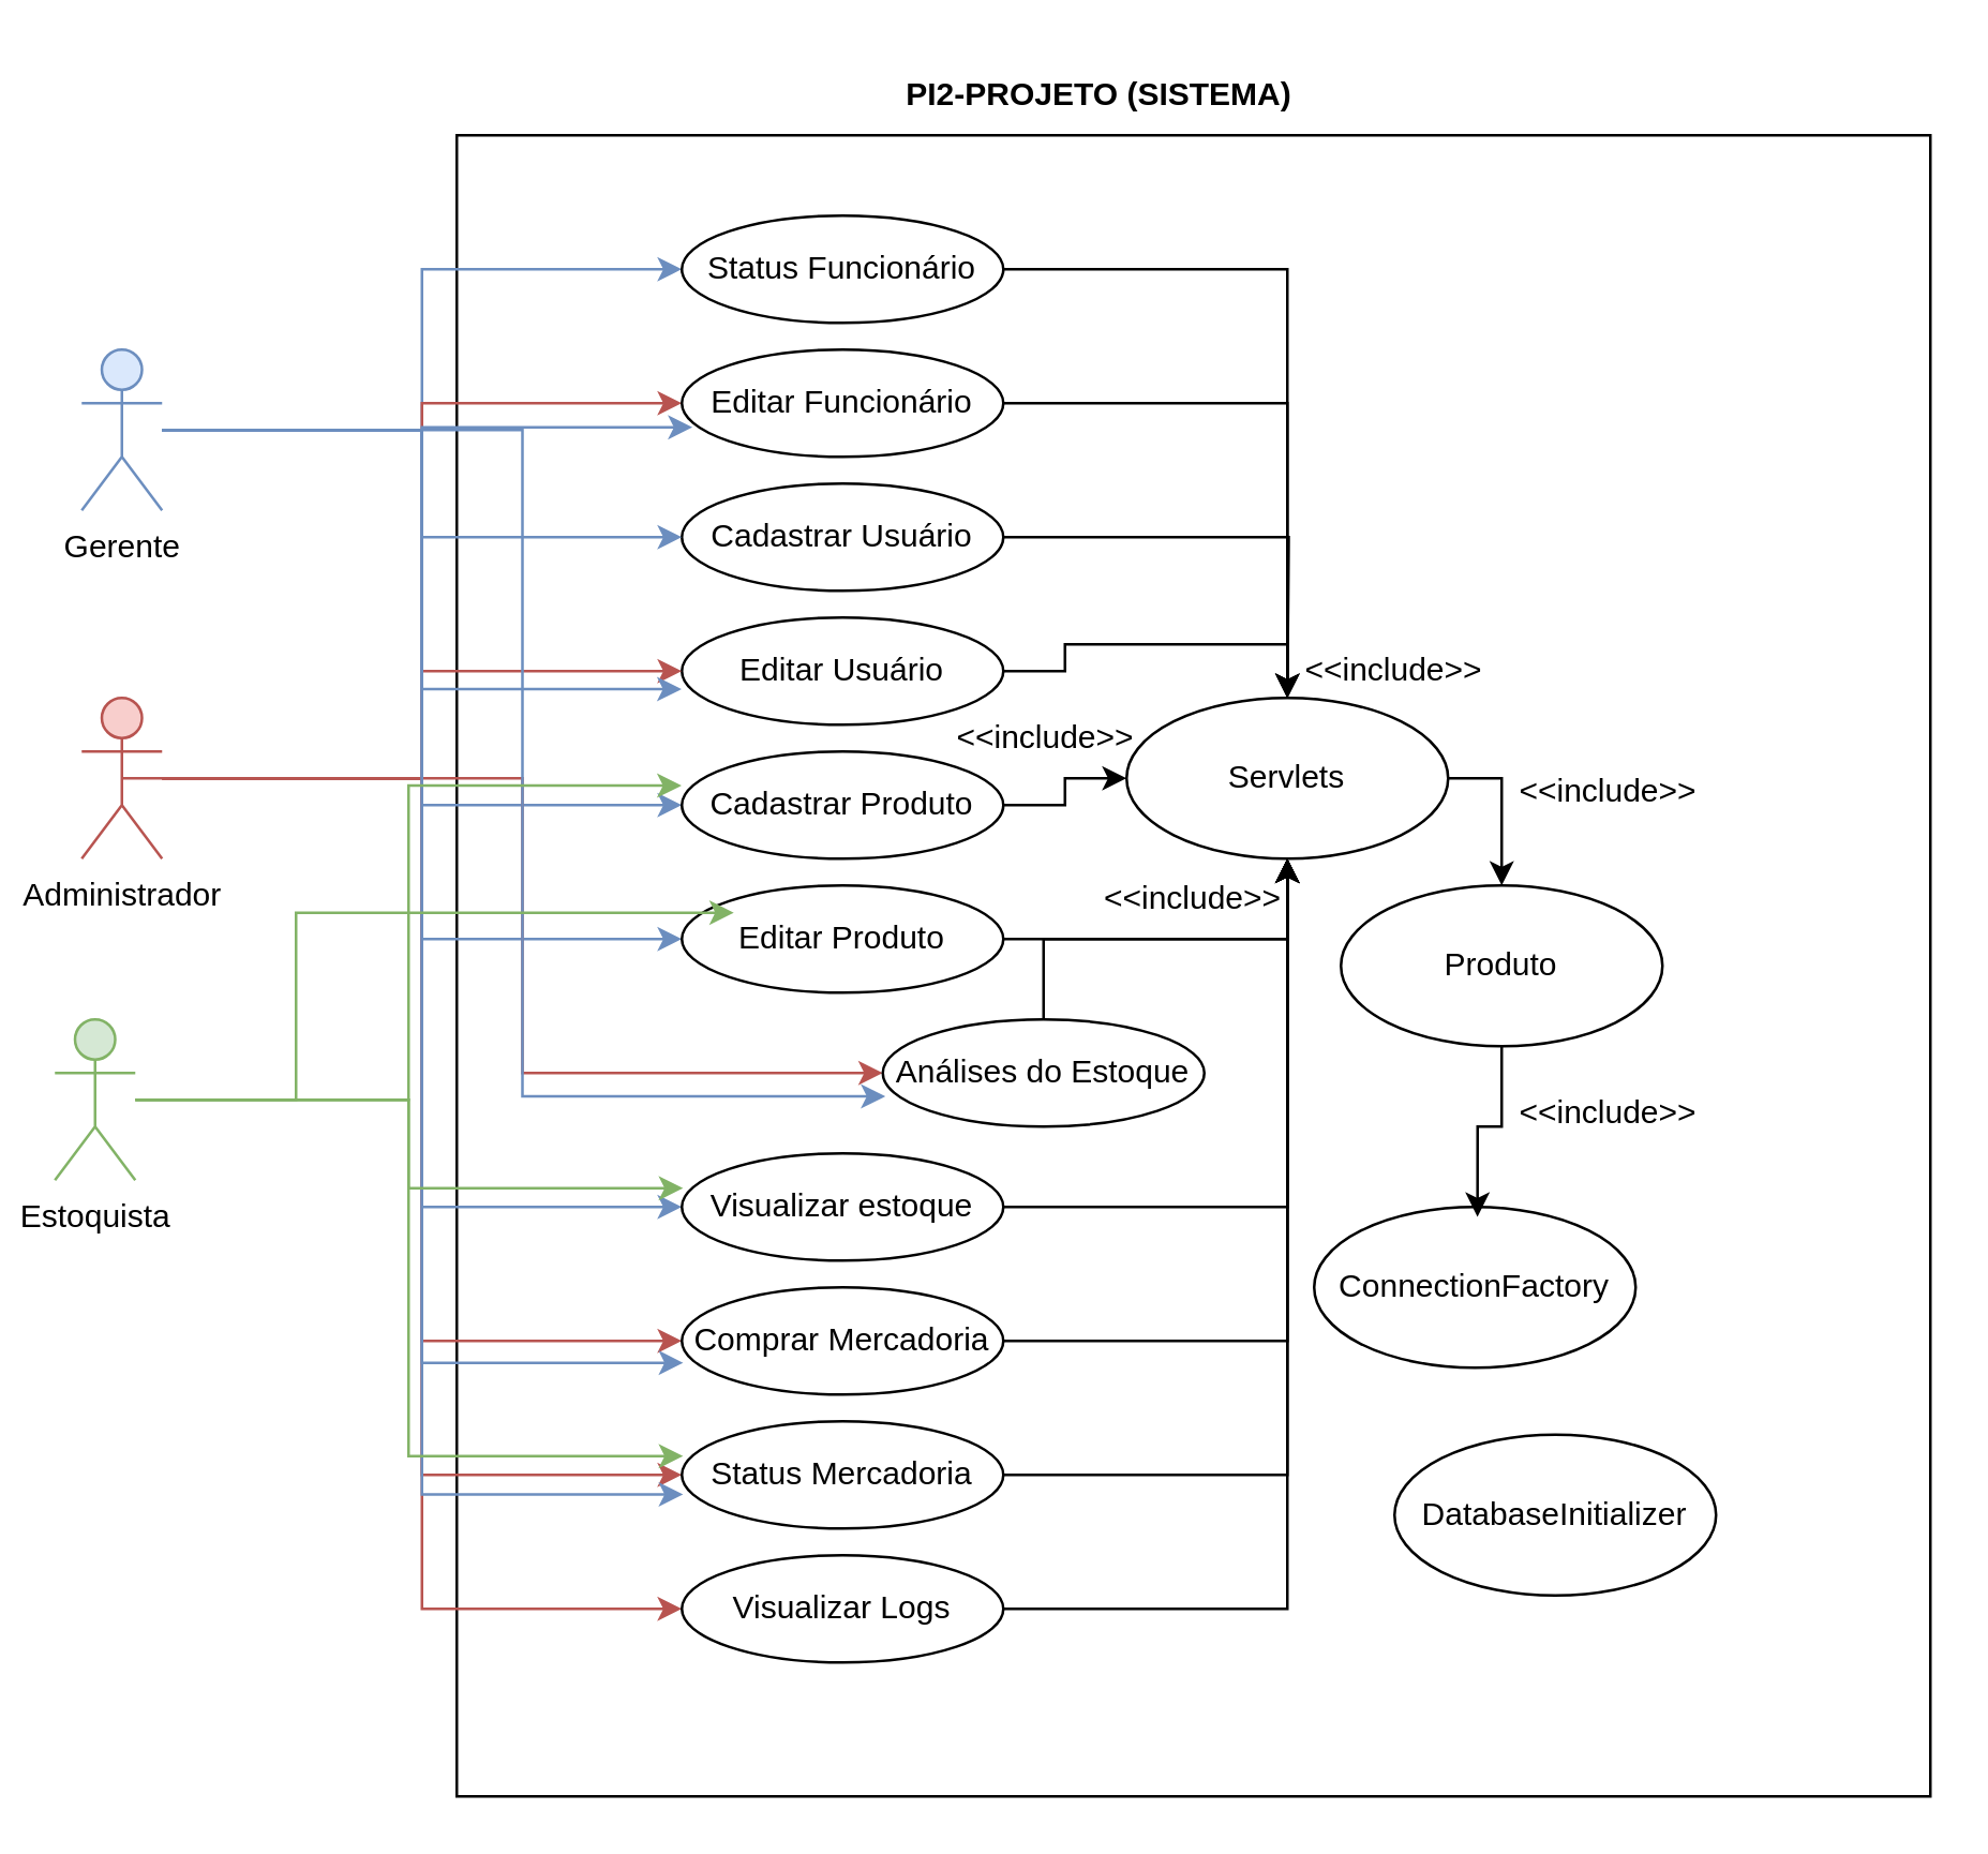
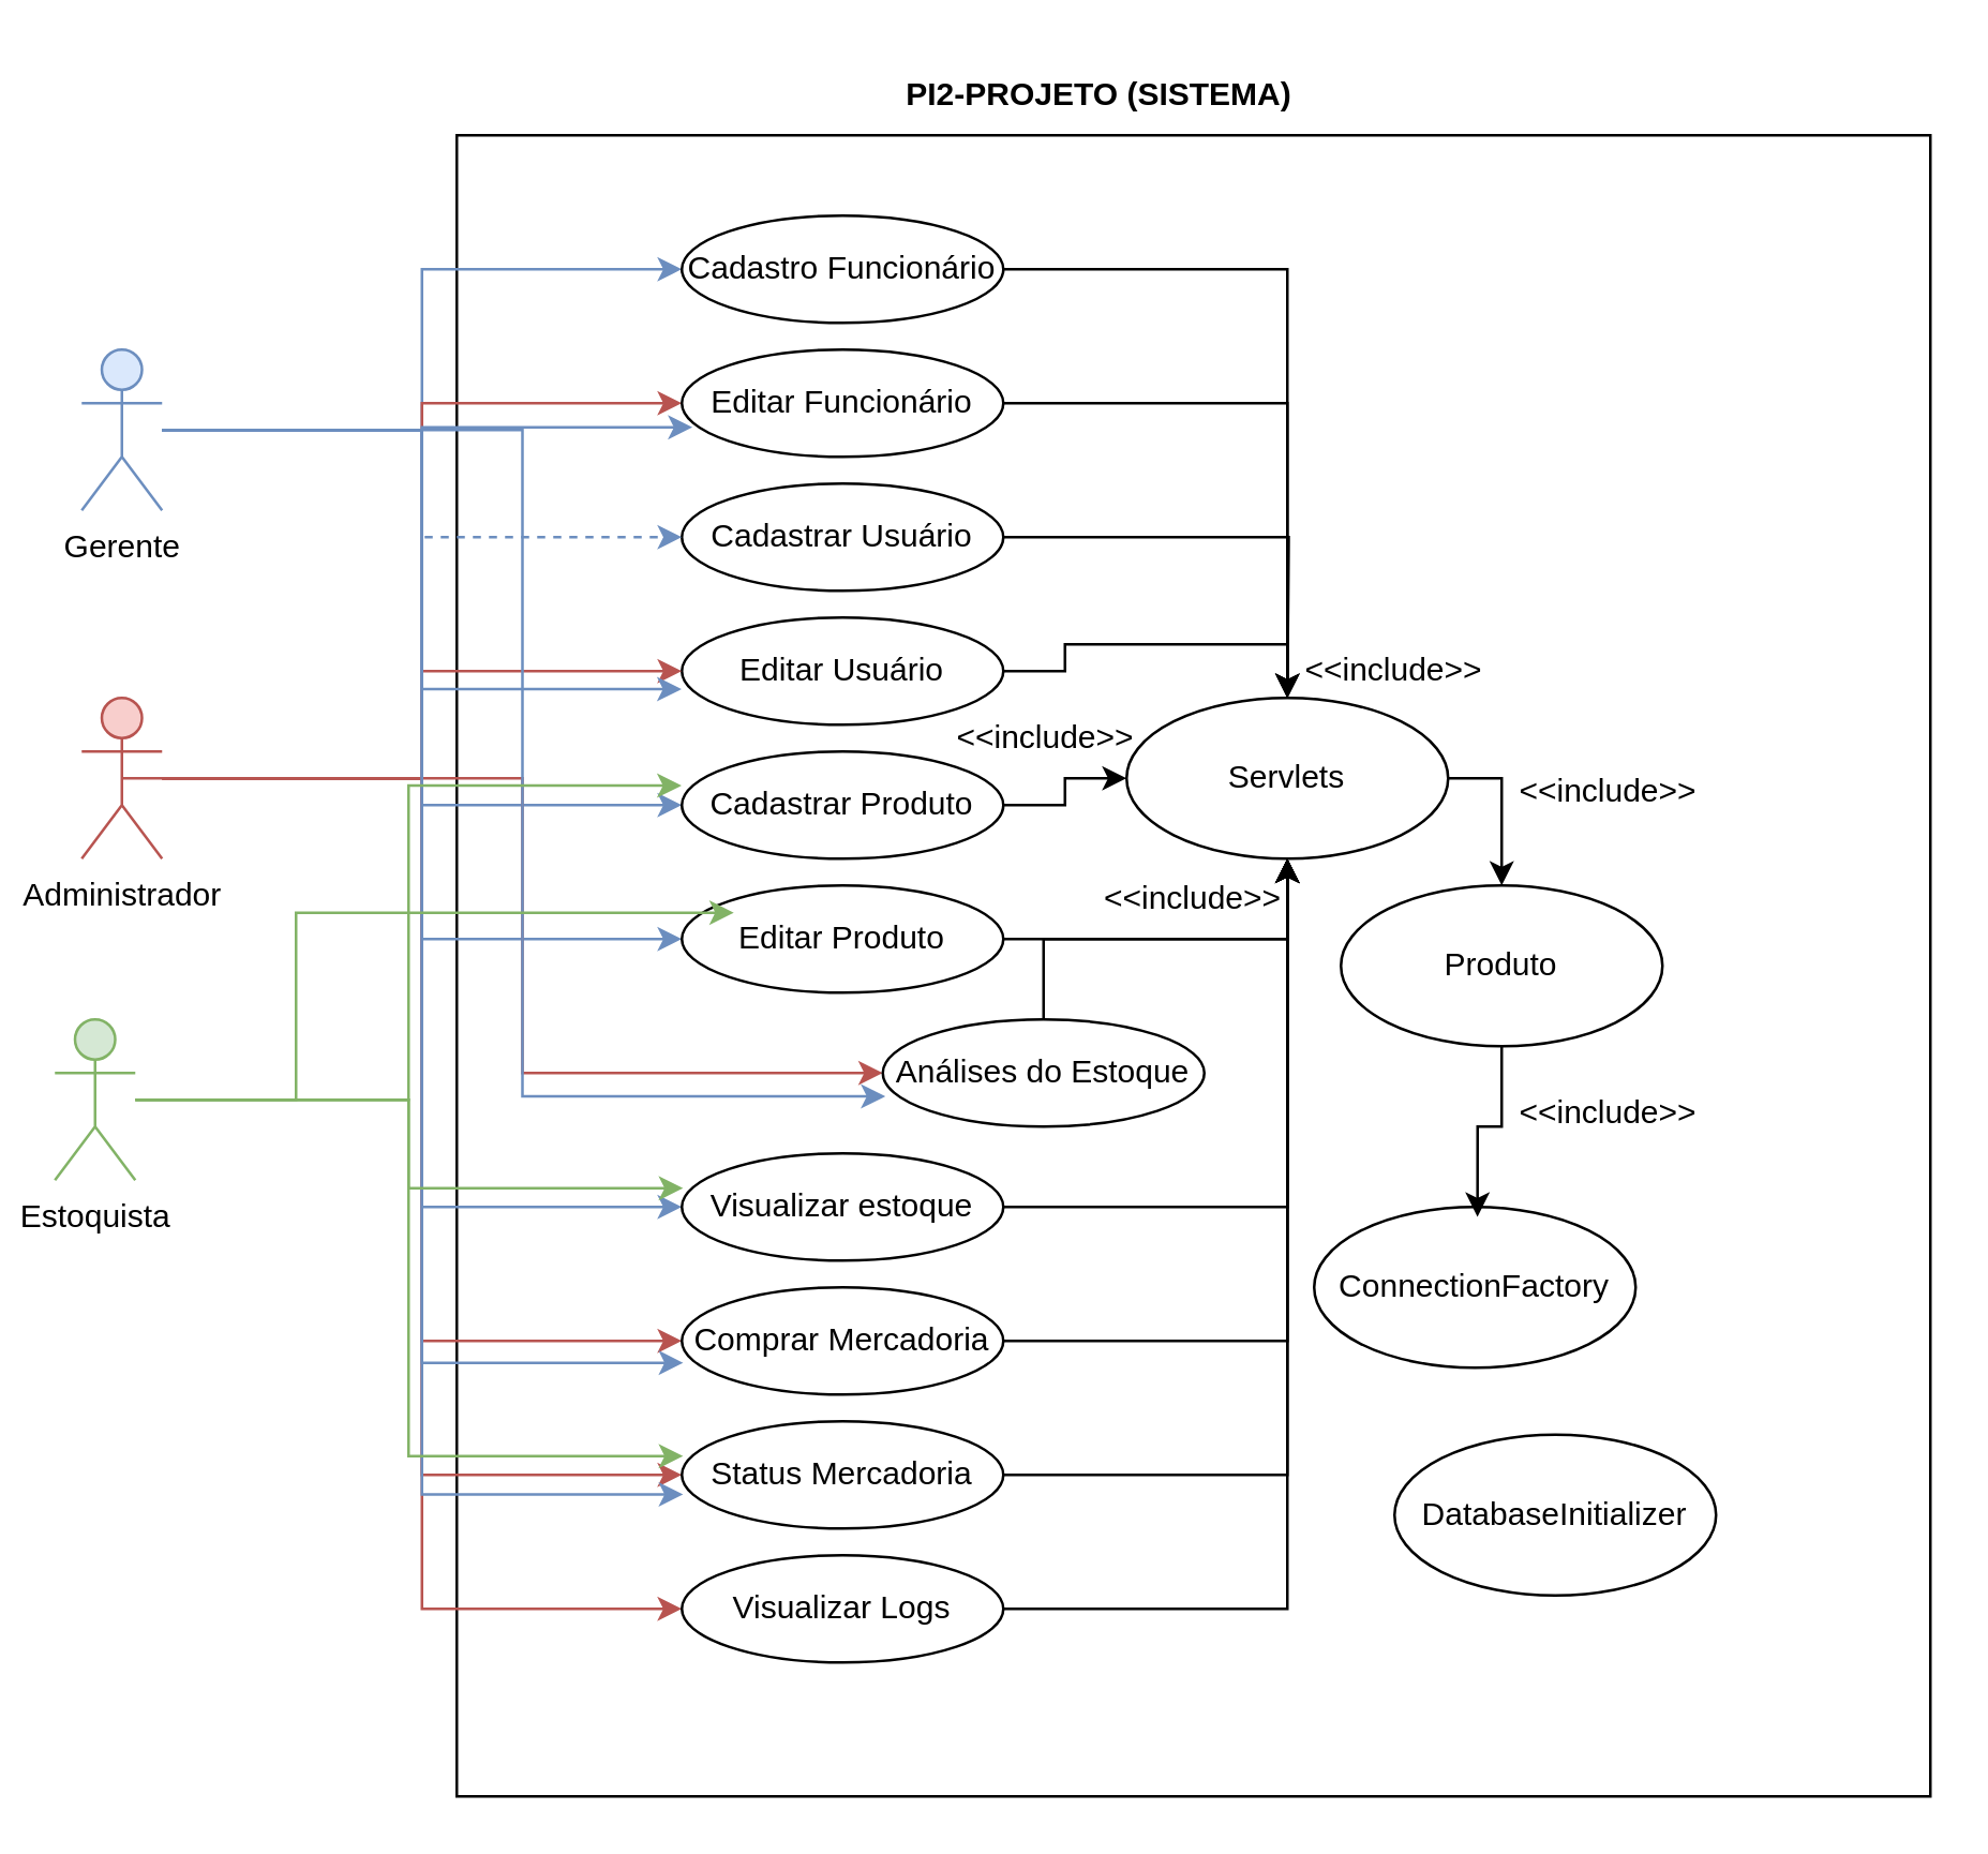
- <mxCell id="35" value="Status Funcionário" style="ellipse;whiteSpace=wrap;html=1;fontSize=12;" vertex="1" parent="1"><mxGeometry x="254" y="80" width="120" height="40" as="geometry" /></mxCell>
+ <mxCell id="35" value="Cadastro Funcionário" style="ellipse;whiteSpace=wrap;html=1;fontSize=12;" vertex="1" parent="1"><mxGeometry x="254" y="80" width="120" height="40" as="geometry" /></mxCell>
- <mxCell id="40" style="edgeStyle=orthogonalEdgeStyle;rounded=0;orthogonalLoop=1;jettySize=auto;html=1;entryX=0;entryY=0.5;entryDx=0;entryDy=0;fillColor=#dae8fc;strokeColor=#6c8ebf;fontSize=12;" edge="1" parent="1" source="8" target="29"><mxGeometry relative="1" as="geometry" /></mxCell>
+ <mxCell id="40" style="edgeStyle=orthogonalEdgeStyle;rounded=0;orthogonalLoop=1;jettySize=auto;html=1;entryX=0;entryY=0.5;entryDx=0;entryDy=0;fillColor=#dae8fc;strokeColor=#6c8ebf;fontSize=12;dashed=1;" edge="1" parent="1" source="8" target="29"><mxGeometry relative="1" as="geometry" /></mxCell>
